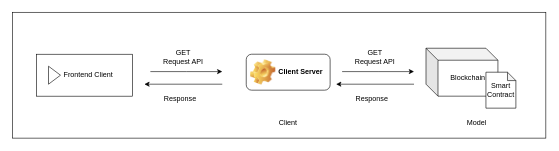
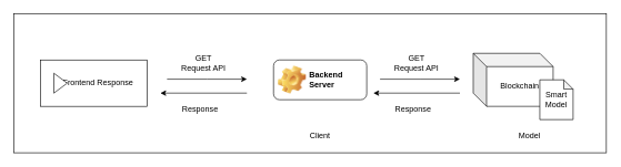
- <mxCell id="7" value="Client Server" style="label;whiteSpace=wrap;html=1;image=img/clipart/Gear_128x128.png" parent="1" vertex="1"><mxGeometry x="410" y="90" width="140" height="60" as="geometry" /></mxCell>
+ <mxCell id="7" value="Backend Server" style="label;whiteSpace=wrap;html=1;image=img/clipart/Gear_128x128.png" parent="1" vertex="1"><mxGeometry x="410" y="90" width="140" height="60" as="geometry" /></mxCell>
- <mxCell id="16" value="&amp;nbsp; &amp;nbsp; Frontend Client" style="html=1;whiteSpace=wrap;container=1;recursiveResize=0;collapsible=0;" vertex="1" parent="1"><mxGeometry x="60" y="90" width="160" height="70" as="geometry" /></mxCell>
+ <mxCell id="16" value="&amp;nbsp; &amp;nbsp; Frontend Response" style="html=1;whiteSpace=wrap;container=1;recursiveResize=0;collapsible=0;" vertex="1" parent="1"><mxGeometry x="60" y="90" width="160" height="70" as="geometry" /></mxCell>
- <mxCell id="9" value="Smart Contract" style="shape=note;whiteSpace=wrap;html=1;backgroundOutline=1;darkOpacity=0.05;size=14;" parent="1" vertex="1"><mxGeometry x="810" y="120" width="50" height="60" as="geometry" /></mxCell>
+ <mxCell id="9" value="Smart Model" style="shape=note;whiteSpace=wrap;html=1;backgroundOutline=1;darkOpacity=0.05;size=14;" parent="1" vertex="1"><mxGeometry x="810" y="120" width="50" height="60" as="geometry" /></mxCell>
